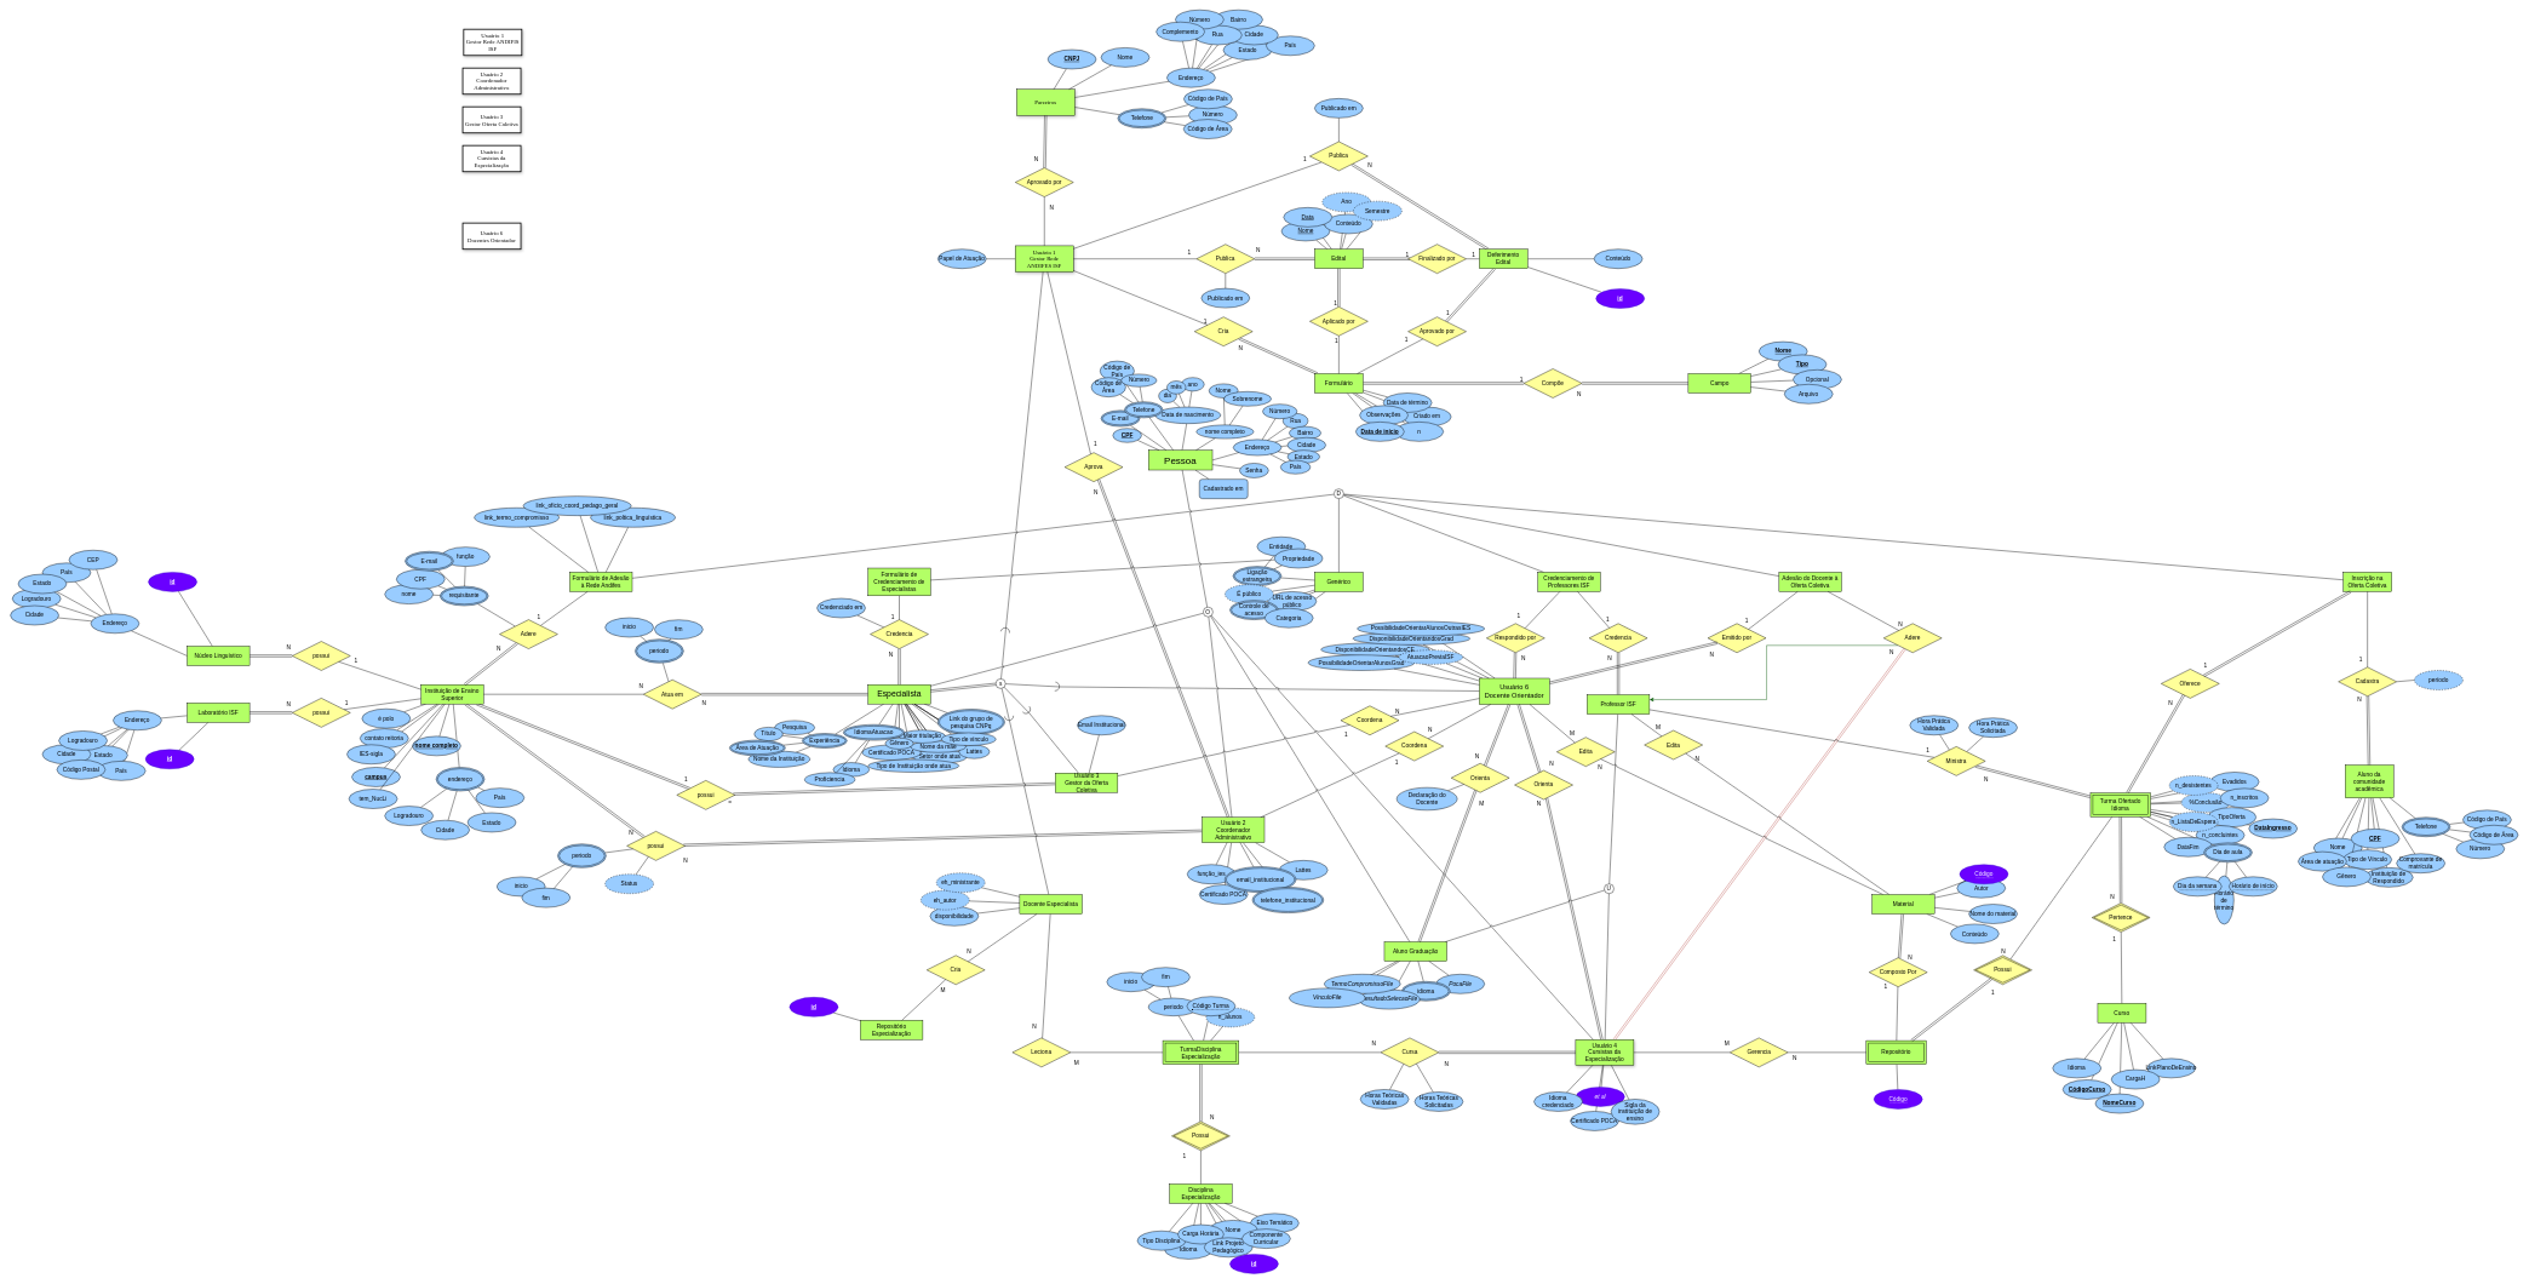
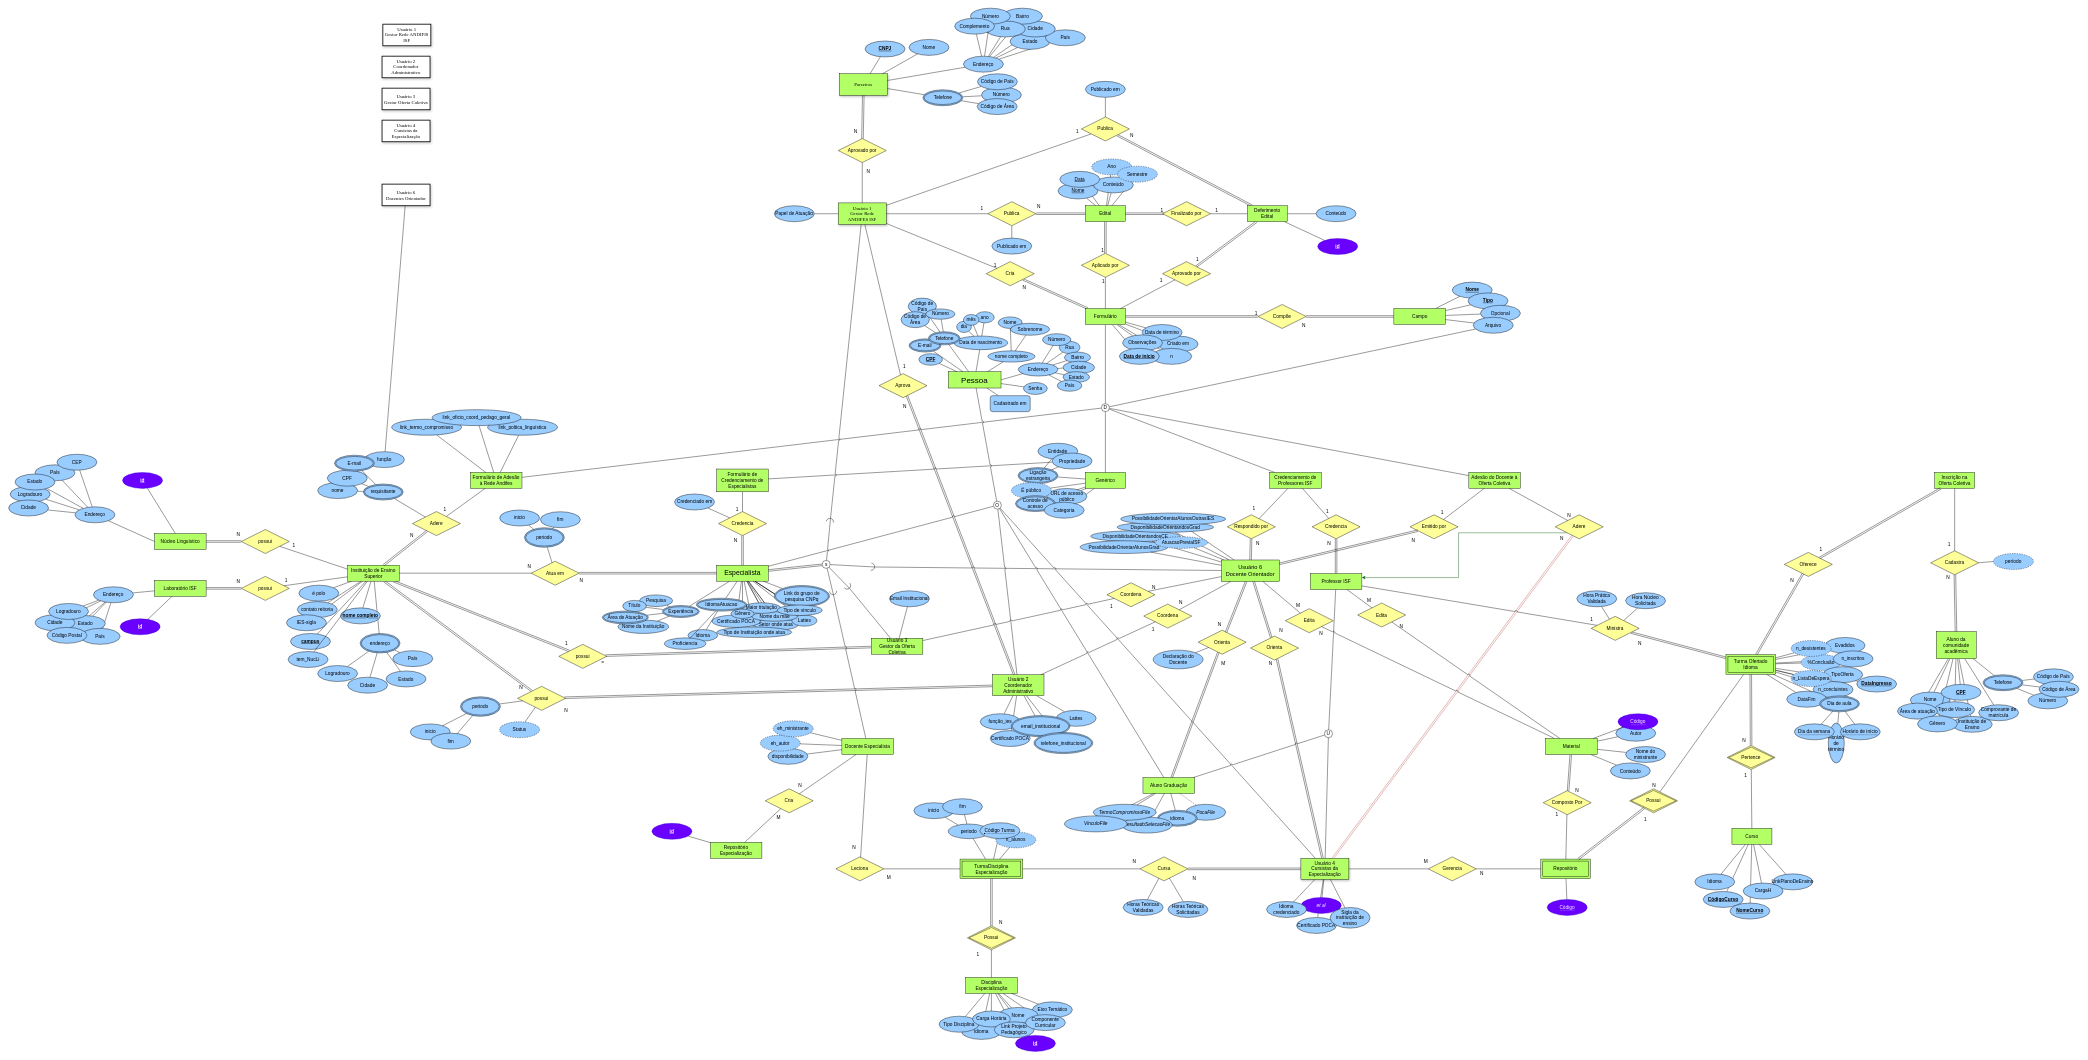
- <mxCell id="111" value="Deferimento Edital" style="whiteSpace=wrap;html=1;align=center;fillColor=#B3FF66;" parent="1" vertex="1"><mxGeometry x="3053" y="514" width="100" height="40" as="geometry" /></mxCell>
+ <mxCell id="111" value="Deferimento Edital" style="whiteSpace=wrap;html=1;align=center;fillColor=#B3FF66;" parent="1" vertex="1"><mxGeometry x="3118" y="514" width="100" height="40" as="geometry" /></mxCell>
+ <mxCell id="61" style="rounded=0;orthogonalLoop=1;jettySize=auto;html=1;endArrow=none;endFill=0;" parent="1" source="67" target="89" edge="1"><mxGeometry relative="1" as="geometry"><mxPoint x="2707.5" y="1003" as="targetPoint" /><mxPoint x="2707.5" y="805" as="sourcePoint" /></mxGeometry></mxCell>
- <mxCell id="85" style="rounded=0;orthogonalLoop=1;jettySize=auto;html=1;endArrow=none;endFill=0;" parent="1" source="89" target="83" edge="1"><mxGeometry relative="1" as="geometry"><mxPoint x="2707" y="1048" as="sourcePoint" /><mxPoint x="2703" y="1031" as="targetPoint" /></mxGeometry></mxCell>
+ <mxCell id="85" style="rounded=0;orthogonalLoop=1;jettySize=auto;html=1;endArrow=none;endFill=0;" parent="1" source="89" target="132" edge="1"><mxGeometry relative="1" as="geometry"><mxPoint x="2707" y="1048" as="sourcePoint" /><mxPoint x="2703" y="1031" as="targetPoint" /></mxGeometry></mxCell>
- <mxCell id="146" value="" style="endArrow=none;html=1;rounded=0;" parent="1" source="144" target="147" edge="1"><mxGeometry relative="1" as="geometry"><mxPoint x="929" y="1200" as="sourcePoint" /><mxPoint x="954.506" y="1218.009" as="targetPoint" /></mxGeometry></mxCell>
+ <mxCell id="146" value="" style="endArrow=none;html=1;rounded=0;" parent="1" source="144" target="53" edge="1"><mxGeometry relative="1" as="geometry"><mxPoint x="929" y="1200" as="sourcePoint" /><mxPoint x="954.506" y="1218.009" as="targetPoint" /></mxGeometry></mxCell>
- <mxCell id="557" value="Hora Prática Solicitada" style="ellipse;whiteSpace=wrap;html=1;align=center;fillColor=#99CCFF;" parent="1" vertex="1"><mxGeometry x="4064" y="1481.88" width="100" height="40" as="geometry" /></mxCell>
+ <mxCell id="557" value="Hora Núcleo Solicitada" style="ellipse;whiteSpace=wrap;html=1;align=center;fillColor=#99CCFF;" parent="1" vertex="1"><mxGeometry x="4064" y="1481.88" width="100" height="40" as="geometry" /></mxCell>
- <mxCell id="258" value="Instituição de Respondido" style="ellipse;whiteSpace=wrap;html=1;align=center;fillColor=#99CCFF;" parent="1" vertex="1"><mxGeometry x="4881" y="1791" width="100" height="40" as="geometry" /></mxCell>
+ <mxCell id="258" value="Instituição de Ensino" style="ellipse;whiteSpace=wrap;html=1;align=center;fillColor=#99CCFF;" parent="1" vertex="1"><mxGeometry x="4881" y="1791" width="100" height="40" as="geometry" /></mxCell>
- <mxCell id="567" value="Nome do material" style="ellipse;whiteSpace=wrap;html=1;align=center;fillColor=#99CCFF;" parent="1" vertex="1"><mxGeometry x="4064" y="1866.5" width="100" height="40" as="geometry" /></mxCell>
+ <mxCell id="567" value="Nome do ministrante" style="ellipse;whiteSpace=wrap;html=1;align=center;fillColor=#99CCFF;" parent="1" vertex="1"><mxGeometry x="4064" y="1866.5" width="100" height="40" as="geometry" /></mxCell>
- <mxCell id="413" style="rounded=0;orthogonalLoop=1;jettySize=auto;html=1;endArrow=none;endFill=0;" parent="1" source="466" target="269" edge="1"><mxGeometry relative="1" as="geometry" /></mxCell>
+ <mxCell id="413" style="rounded=0;orthogonalLoop=1;jettySize=auto;html=1;endArrow=none;endFill=0;dashed=1;" parent="1" source="466" target="269" edge="1"><mxGeometry relative="1" as="geometry" /></mxCell>
